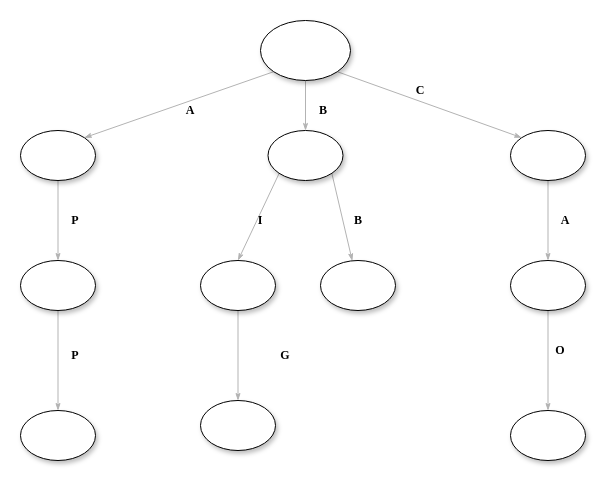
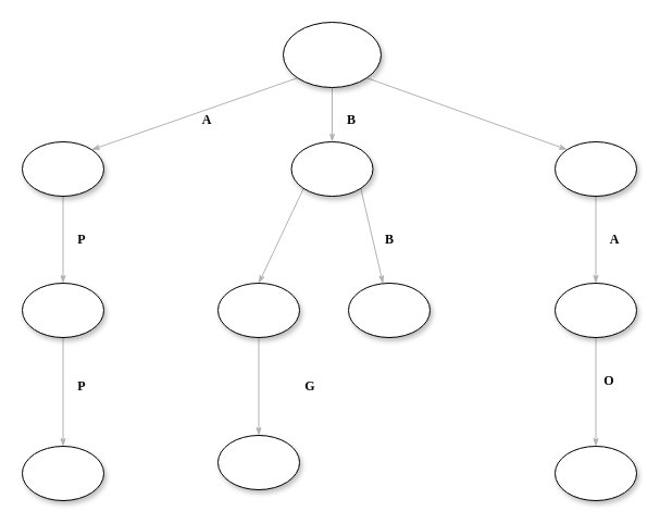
- <mxCell id="21" value="&lt;b&gt;C&lt;/b&gt;" style="text;html=1;strokeColor=none;fillColor=none;align=center;verticalAlign=middle;whiteSpace=wrap;rounded=0;fontFamily=Verdana;fontSize=12;" vertex="1" parent="1"><mxGeometry x="400" y="80" width="40" height="20" as="geometry" /></mxCell>
- <mxCell id="27" value="&lt;b&gt;I&lt;/b&gt;" style="text;html=1;strokeColor=none;fillColor=none;align=center;verticalAlign=middle;whiteSpace=wrap;rounded=0;fontFamily=Verdana;fontSize=12;" vertex="1" parent="1"><mxGeometry x="240" y="210" width="40" height="20" as="geometry" /></mxCell>
